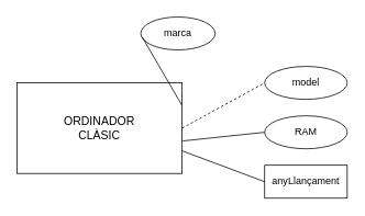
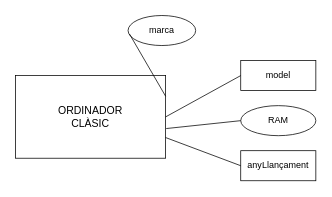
- <mxCell id="5" value="model" style="ellipse;whiteSpace=wrap;html=1;" parent="1" vertex="1"><mxGeometry x="320" y="80" width="100" height="40" as="geometry" /></mxCell>
+ <mxCell id="5" value="model" style="whiteSpace=wrap;html=1;rounded=0;" parent="1" vertex="1"><mxGeometry x="320" y="80" width="100" height="40" as="geometry" /></mxCell>
- <mxCell id="6" value="" style="endArrow=none;html=1;rounded=0;exitX=1;exitY=0.5;exitDx=0;exitDy=0;entryX=0;entryY=0.5;entryDx=0;entryDy=0;dashed=1;" parent="1" source="2" target="5" edge="1"><mxGeometry width="50" height="50" relative="1" as="geometry"><mxPoint x="360" y="170" as="sourcePoint" /><mxPoint x="410" y="120" as="targetPoint" /></mxGeometry></mxCell>
+ <mxCell id="6" value="" style="endArrow=none;html=1;rounded=0;exitX=1;exitY=0.5;exitDx=0;exitDy=0;entryX=0;entryY=0.5;entryDx=0;entryDy=0;" parent="1" source="2" target="5" edge="1"><mxGeometry width="50" height="50" relative="1" as="geometry"><mxPoint x="360" y="170" as="sourcePoint" /><mxPoint x="410" y="120" as="targetPoint" /></mxGeometry></mxCell>
